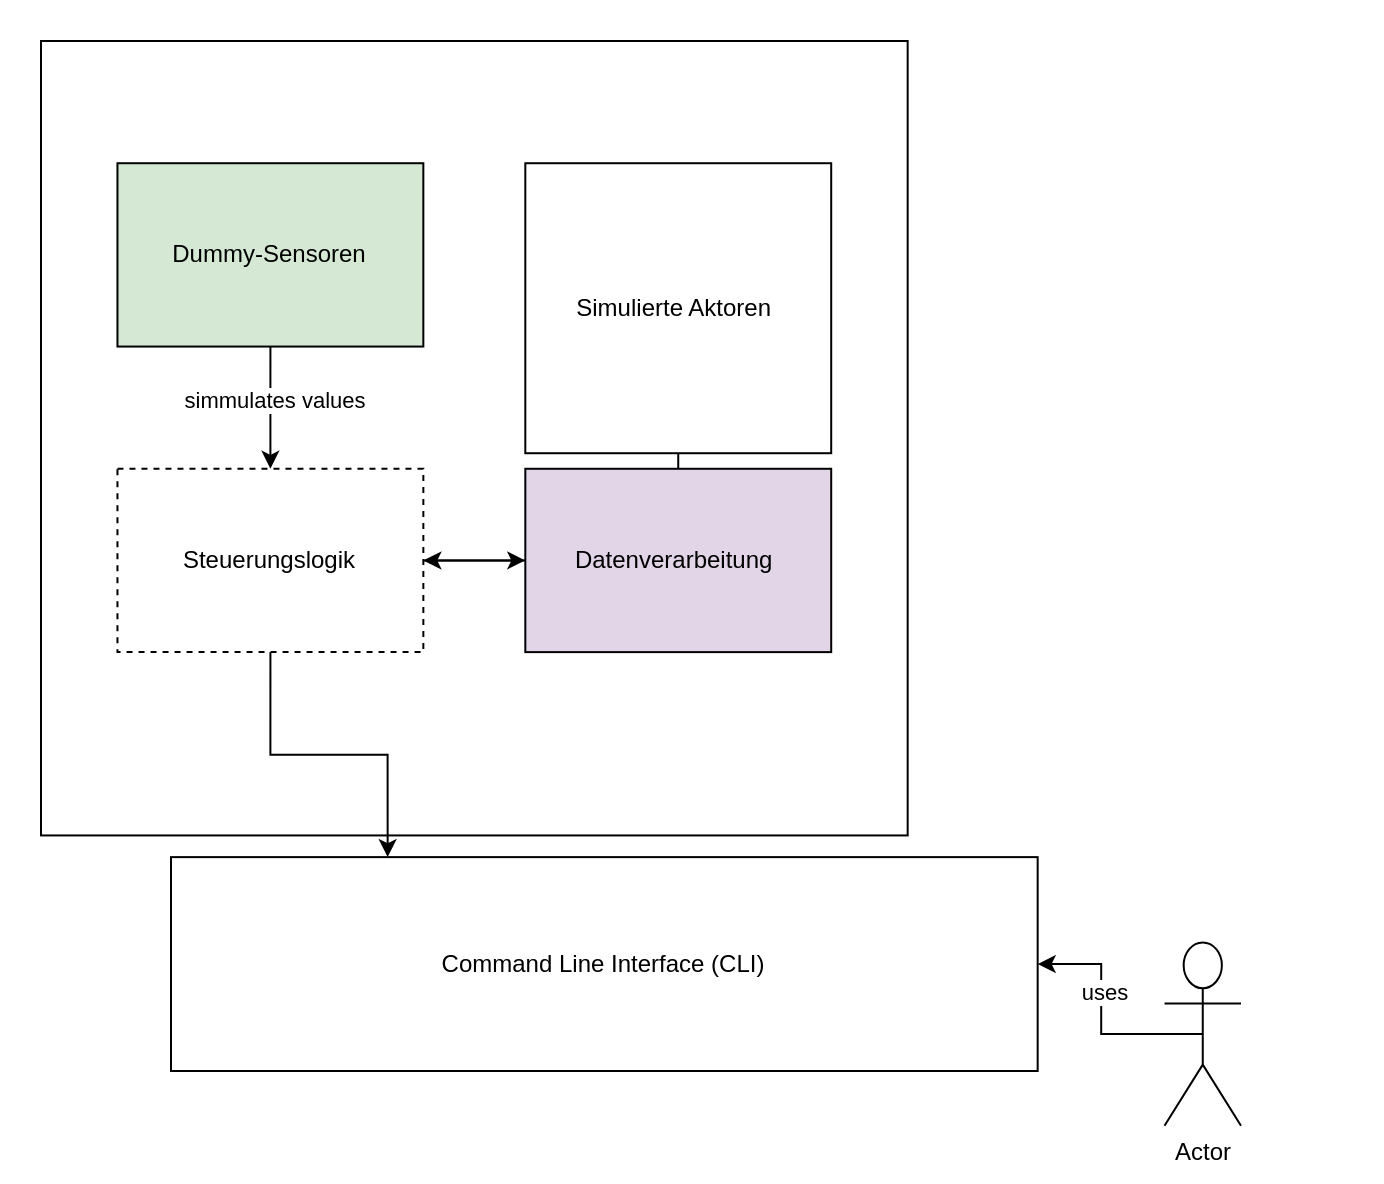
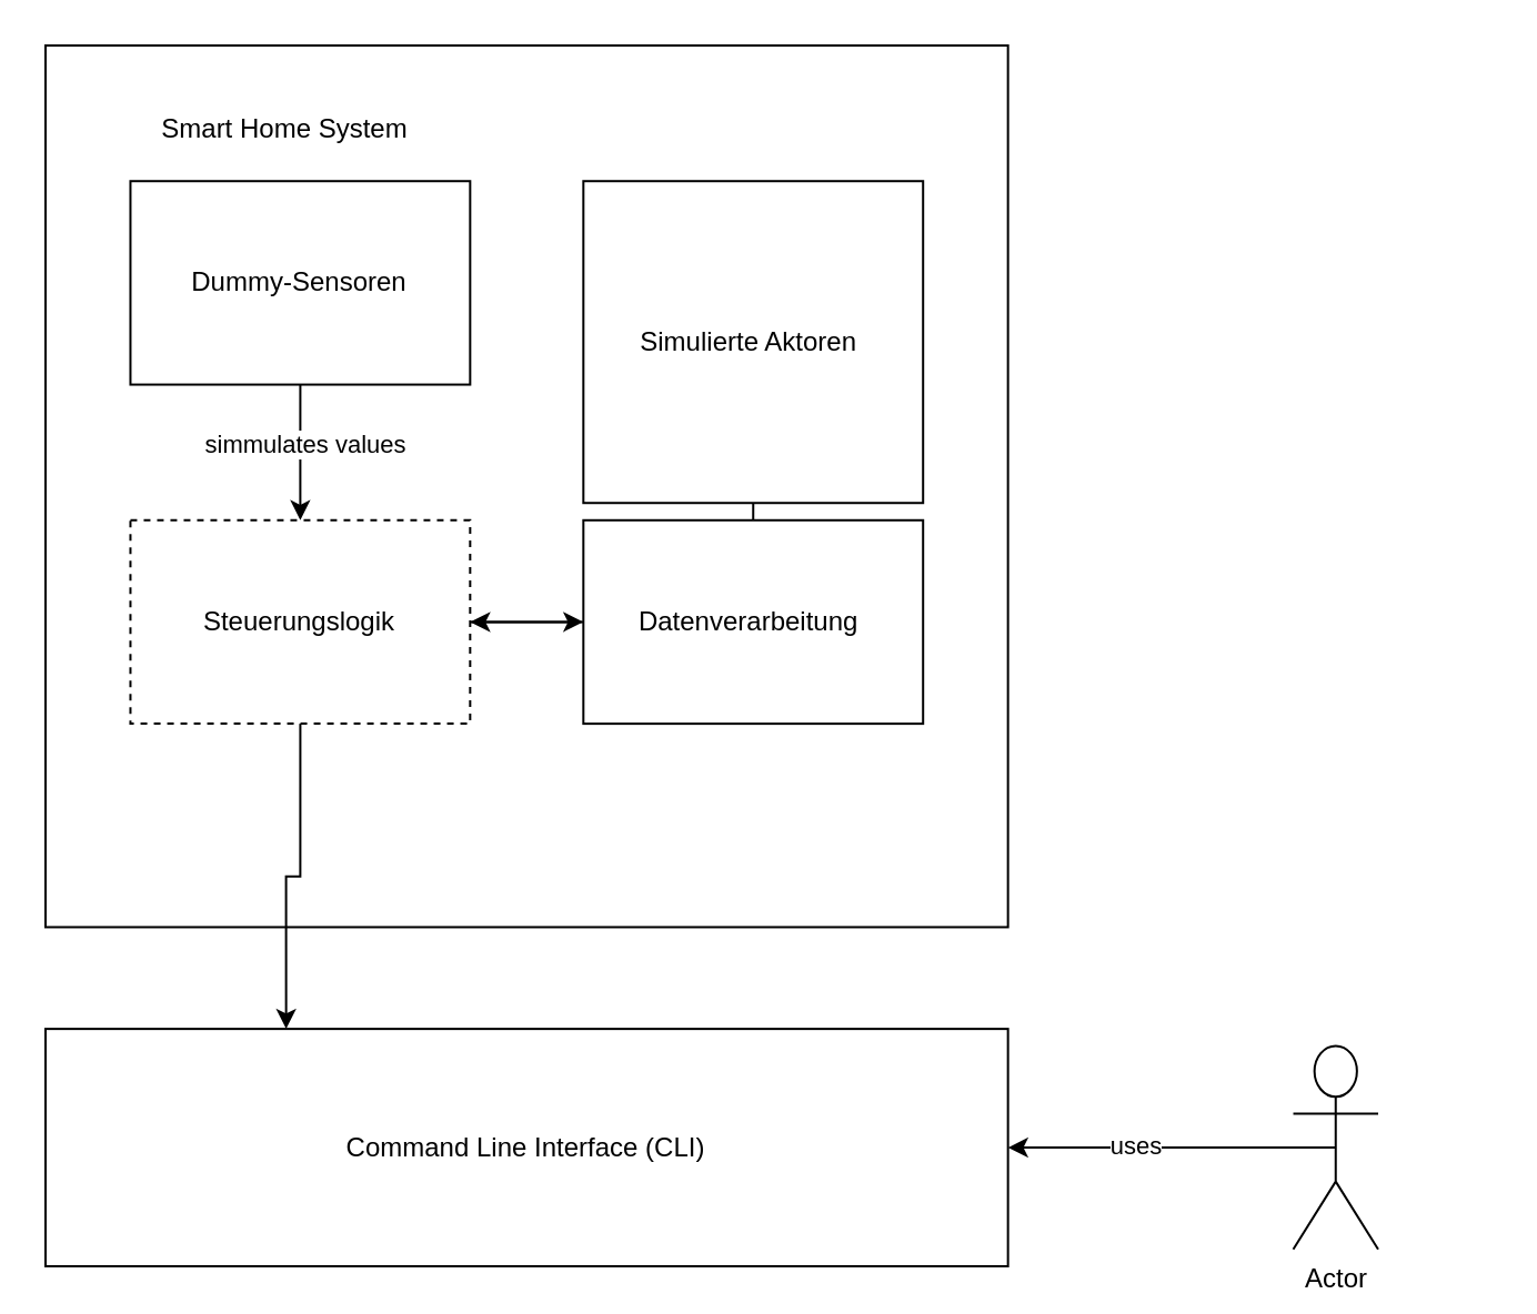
+ <mxCell id="4" value="Smart Home System" style="text;html=1;align=center;verticalAlign=middle;whiteSpace=wrap;rounded=0;" vertex="1" parent="2"><mxGeometry x="25.49" y="15.278" width="165.686" height="45.833" as="geometry" /></mxCell>
- <mxCell id="7" value="Dummy-Sensoren" style="rounded=0;whiteSpace=wrap;html=1;fillColor=#d5e8d4;" vertex="1" parent="2"><mxGeometry x="38.235" y="61.111" width="152.941" height="91.667" as="geometry" /></mxCell>
+ <mxCell id="7" value="Dummy-Sensoren" style="rounded=0;whiteSpace=wrap;html=1;" vertex="1" parent="2"><mxGeometry x="38.235" y="61.111" width="152.941" height="91.667" as="geometry" /></mxCell>
- <mxCell id="12" value="Datenverarbeitung&amp;nbsp;" style="rounded=0;whiteSpace=wrap;html=1;fillColor=#e1d5e7;" vertex="1" parent="2"><mxGeometry x="242.157" y="213.889" width="152.941" height="91.667" as="geometry" /></mxCell>
+ <mxCell id="12" value="Datenverarbeitung&amp;nbsp;" style="rounded=0;whiteSpace=wrap;html=1;" vertex="1" parent="2"><mxGeometry x="242.157" y="213.889" width="152.941" height="91.667" as="geometry" /></mxCell>
- <mxCell id="16" value="Command Line Interface (CLI)" style="rounded=0;whiteSpace=wrap;html=1;" vertex="1" parent="2"><mxGeometry x="65" y="408.056" width="433.333" height="106.944" as="geometry" /></mxCell>
+ <mxCell id="16" value="Command Line Interface (CLI)" style="rounded=0;whiteSpace=wrap;html=1;" vertex="1" parent="2"><mxGeometry y="443.056" width="433.333" height="106.944" as="geometry" /></mxCell>
